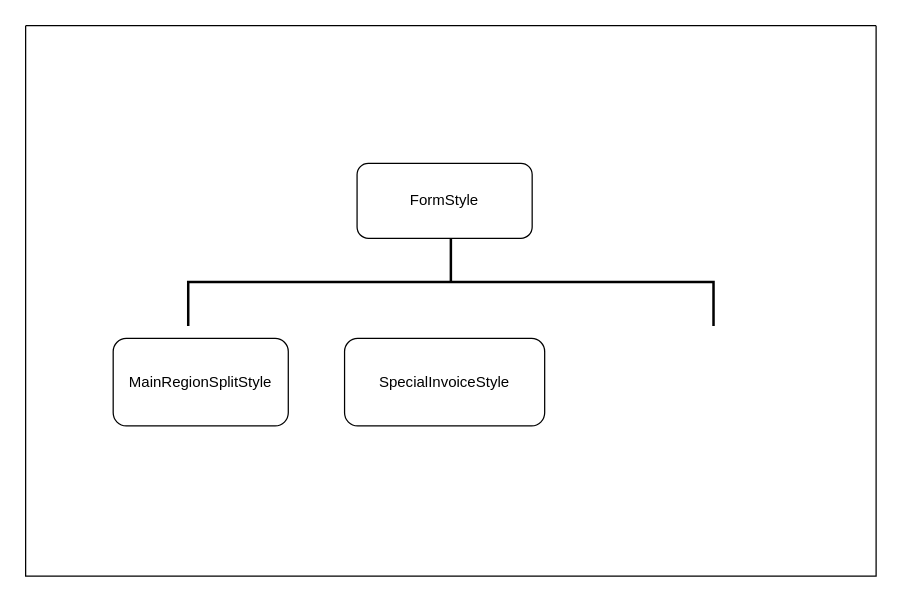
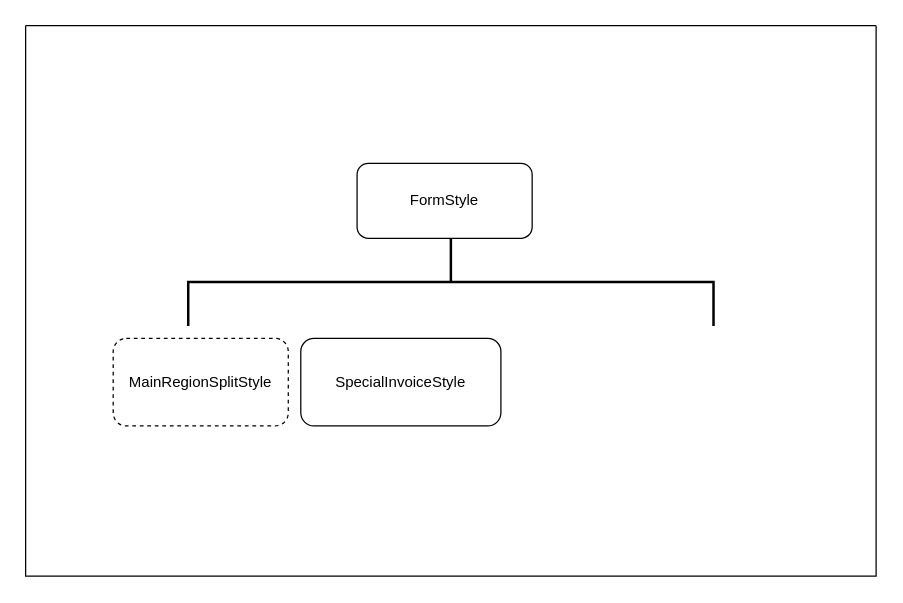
- <mxCell id="4" value="MainRegionSplitStyle" style="rounded=1;whiteSpace=wrap;html=1;" vertex="1" parent="2"><mxGeometry x="70" y="250" width="140" height="70" as="geometry" /></mxCell>
+ <mxCell id="4" value="MainRegionSplitStyle" style="rounded=1;whiteSpace=wrap;html=1;dashed=1;" vertex="1" parent="2"><mxGeometry x="70" y="250" width="140" height="70" as="geometry" /></mxCell>
- <mxCell id="5" value="SpecialInvoiceStyle" style="rounded=1;whiteSpace=wrap;html=1;" vertex="1" parent="2"><mxGeometry x="255" y="250" width="160" height="70" as="geometry" /></mxCell>
+ <mxCell id="5" value="SpecialInvoiceStyle" style="rounded=1;whiteSpace=wrap;html=1;" vertex="1" parent="2"><mxGeometry x="220" y="250" width="160" height="70" as="geometry" /></mxCell>
